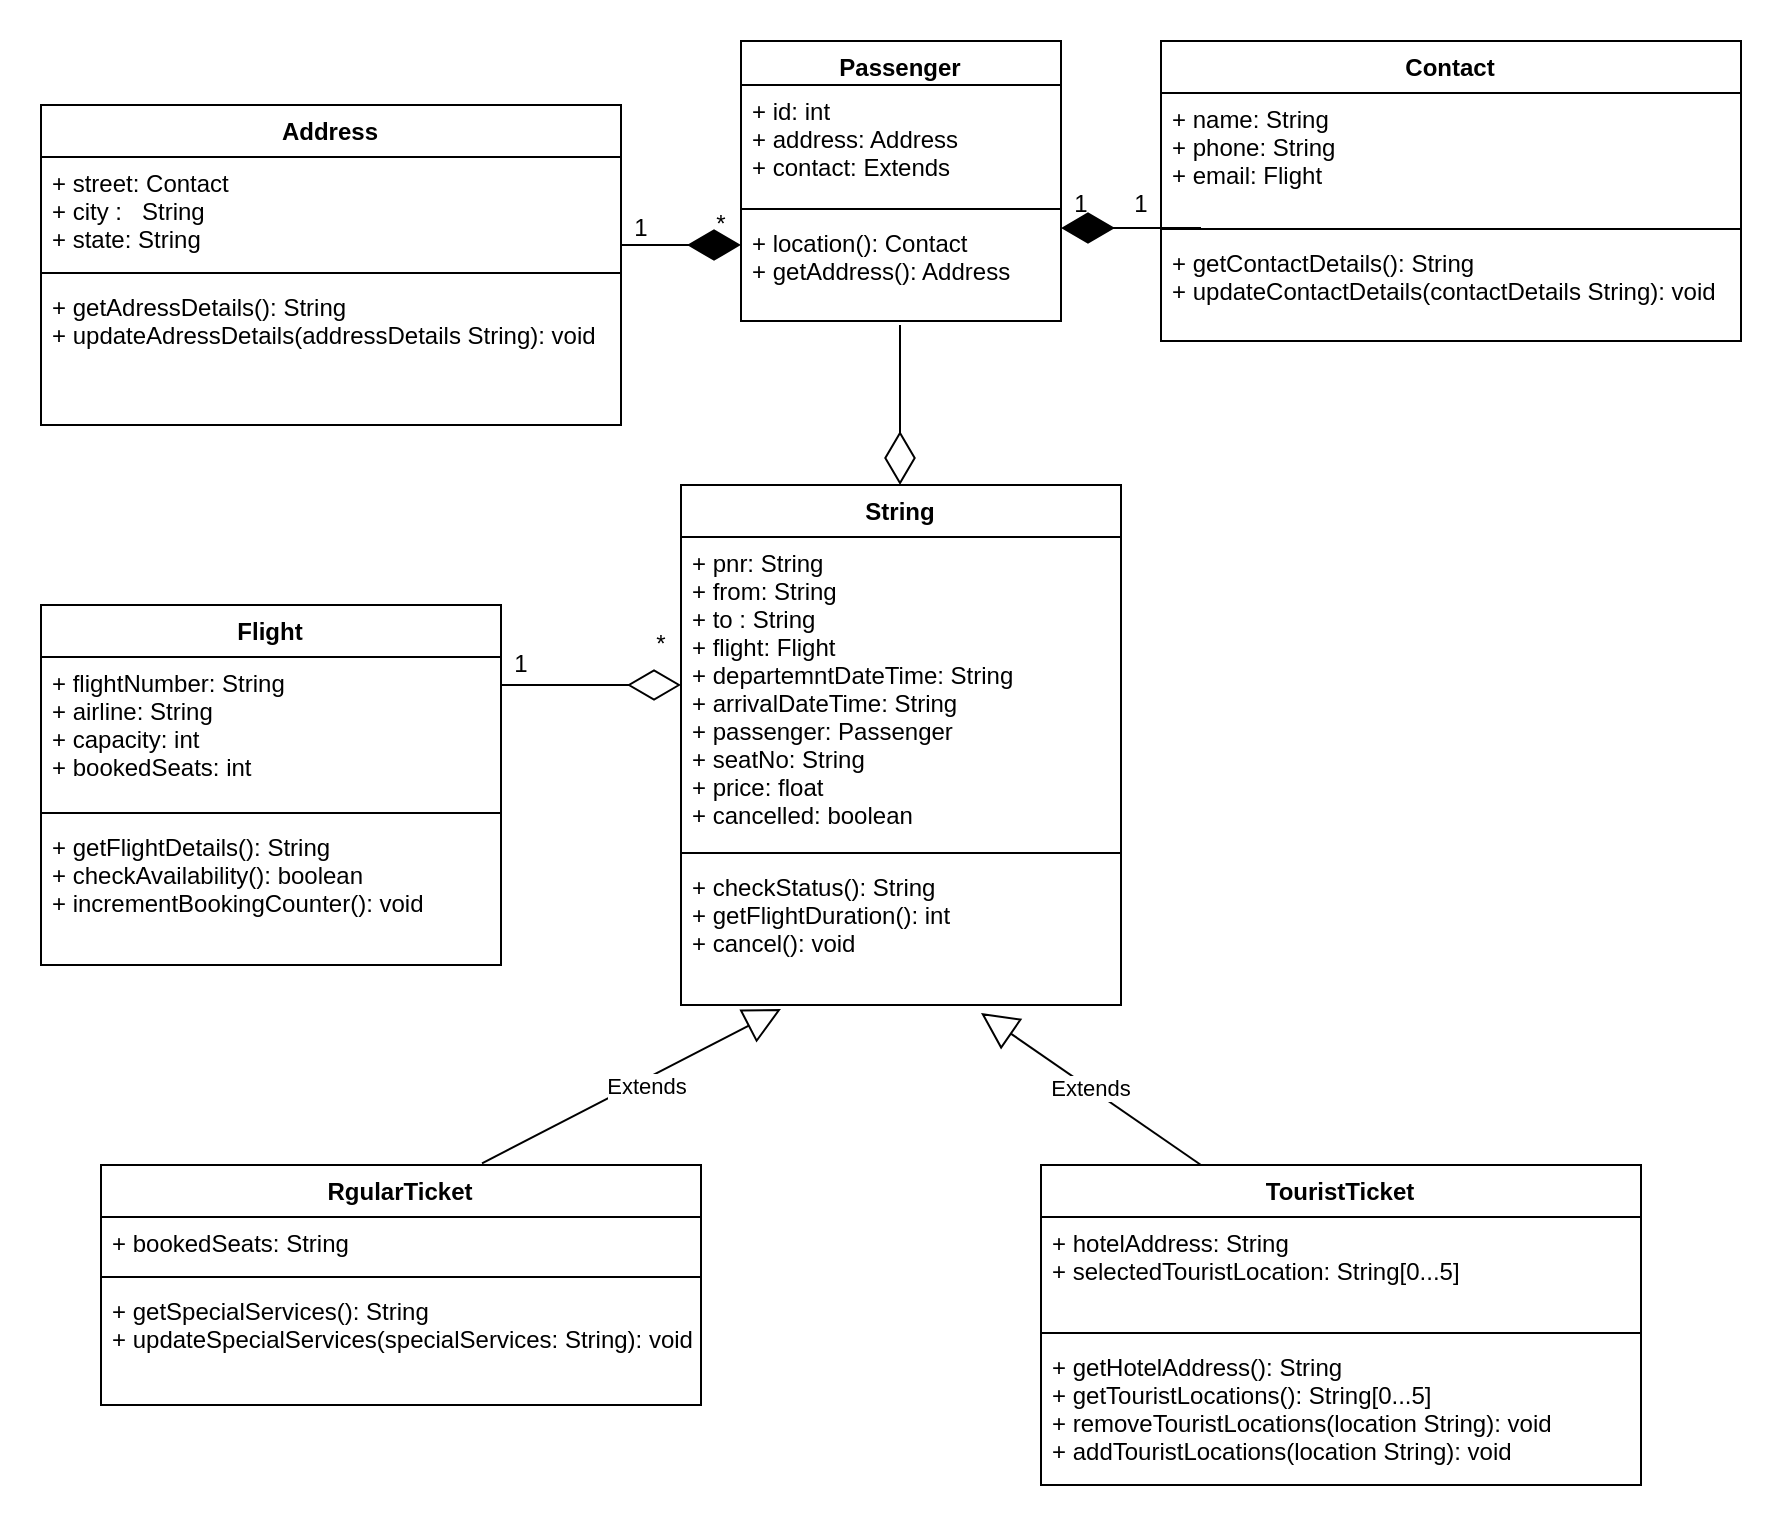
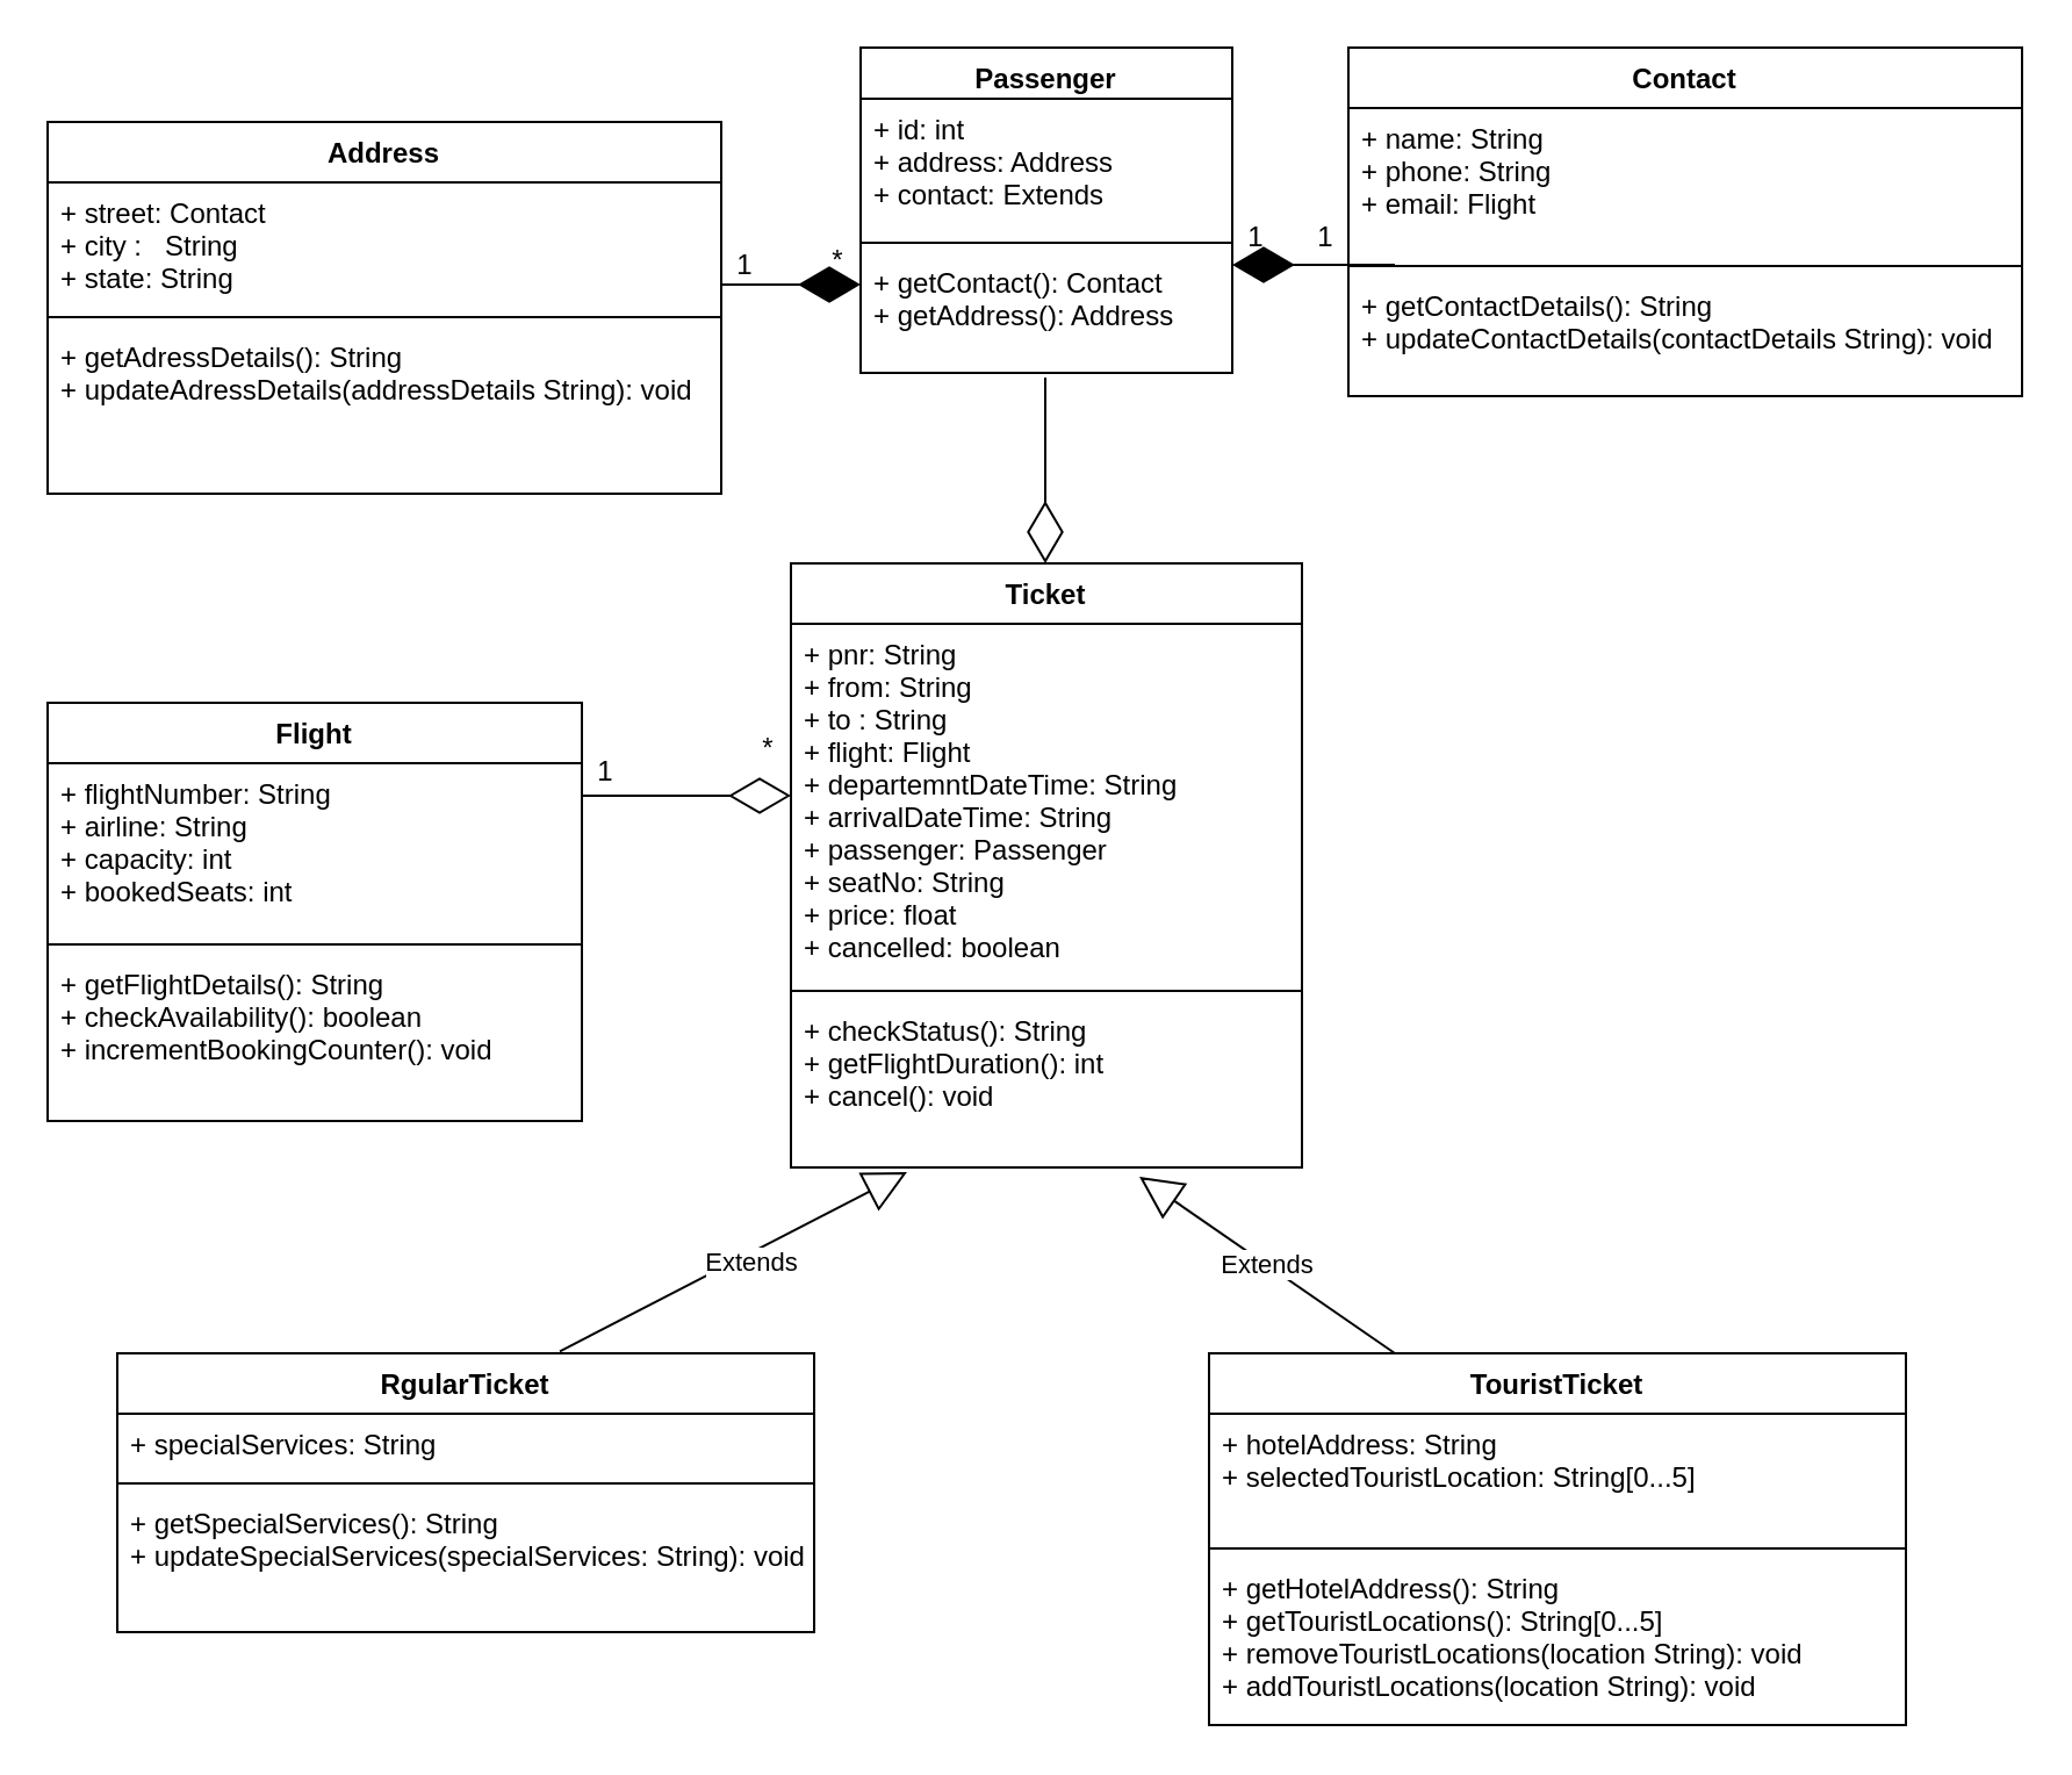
- <mxCell id="9" value="+ location(): Contact&#10;+ getAddress(): Address" style="text;strokeColor=none;fillColor=none;align=left;verticalAlign=top;spacingLeft=4;spacingRight=4;overflow=hidden;rotatable=0;points=[[0,0.5],[1,0.5]];portConstraint=eastwest;" parent="6" vertex="1"><mxGeometry y="88" width="160" height="52" as="geometry" /></mxCell>
+ <mxCell id="9" value="+ getContact(): Contact&#10;+ getAddress(): Address" style="text;strokeColor=none;fillColor=none;align=left;verticalAlign=top;spacingLeft=4;spacingRight=4;overflow=hidden;rotatable=0;points=[[0,0.5],[1,0.5]];portConstraint=eastwest;" parent="6" vertex="1"><mxGeometry y="88" width="160" height="52" as="geometry" /></mxCell>
- <mxCell id="21" value="String" style="swimlane;fontStyle=1;align=center;verticalAlign=top;childLayout=stackLayout;horizontal=1;startSize=26;horizontalStack=0;resizeParent=1;resizeParentMax=0;resizeLast=0;collapsible=1;marginBottom=0;" parent="1" vertex="1"><mxGeometry x="340" y="242" width="220" height="260" as="geometry" /></mxCell>
+ <mxCell id="21" value="Ticket" style="swimlane;fontStyle=1;align=center;verticalAlign=top;childLayout=stackLayout;horizontal=1;startSize=26;horizontalStack=0;resizeParent=1;resizeParentMax=0;resizeLast=0;collapsible=1;marginBottom=0;" parent="1" vertex="1"><mxGeometry x="340" y="242" width="220" height="260" as="geometry" /></mxCell>
- <mxCell id="31" value="+ bookedSeats: String" style="text;strokeColor=none;fillColor=none;align=left;verticalAlign=top;spacingLeft=4;spacingRight=4;overflow=hidden;rotatable=0;points=[[0,0.5],[1,0.5]];portConstraint=eastwest;" parent="30" vertex="1"><mxGeometry y="26" width="300" height="26" as="geometry" /></mxCell>
+ <mxCell id="31" value="+ specialServices: String" style="text;strokeColor=none;fillColor=none;align=left;verticalAlign=top;spacingLeft=4;spacingRight=4;overflow=hidden;rotatable=0;points=[[0,0.5],[1,0.5]];portConstraint=eastwest;" parent="30" vertex="1"><mxGeometry y="26" width="300" height="26" as="geometry" /></mxCell>
